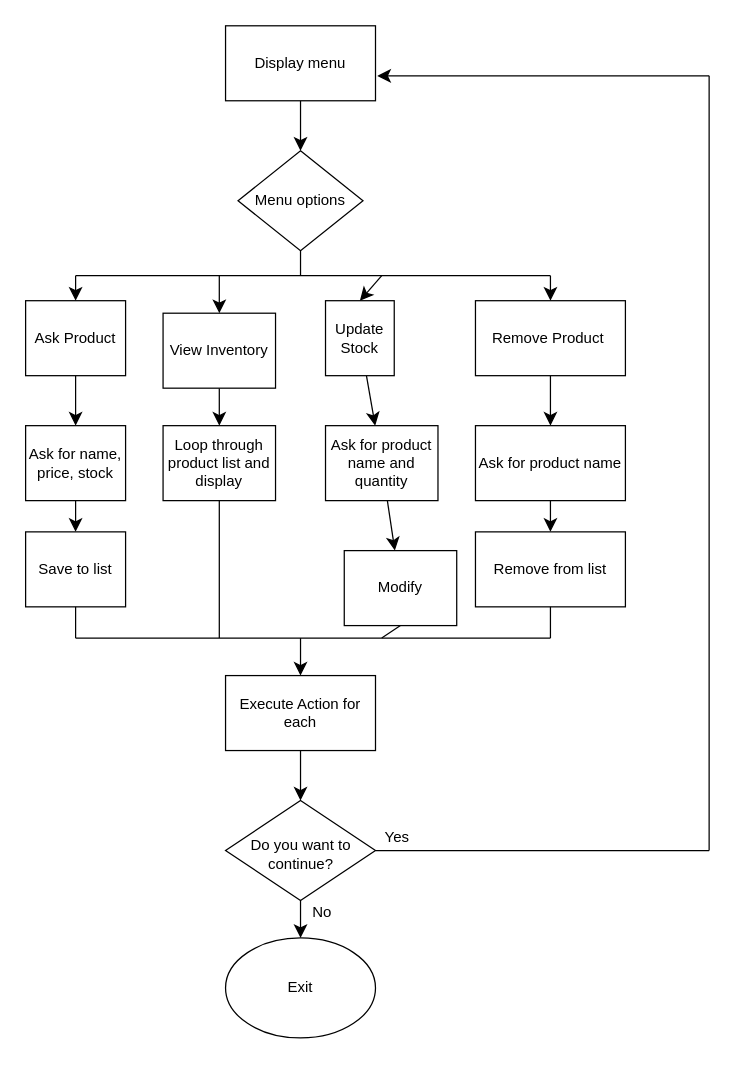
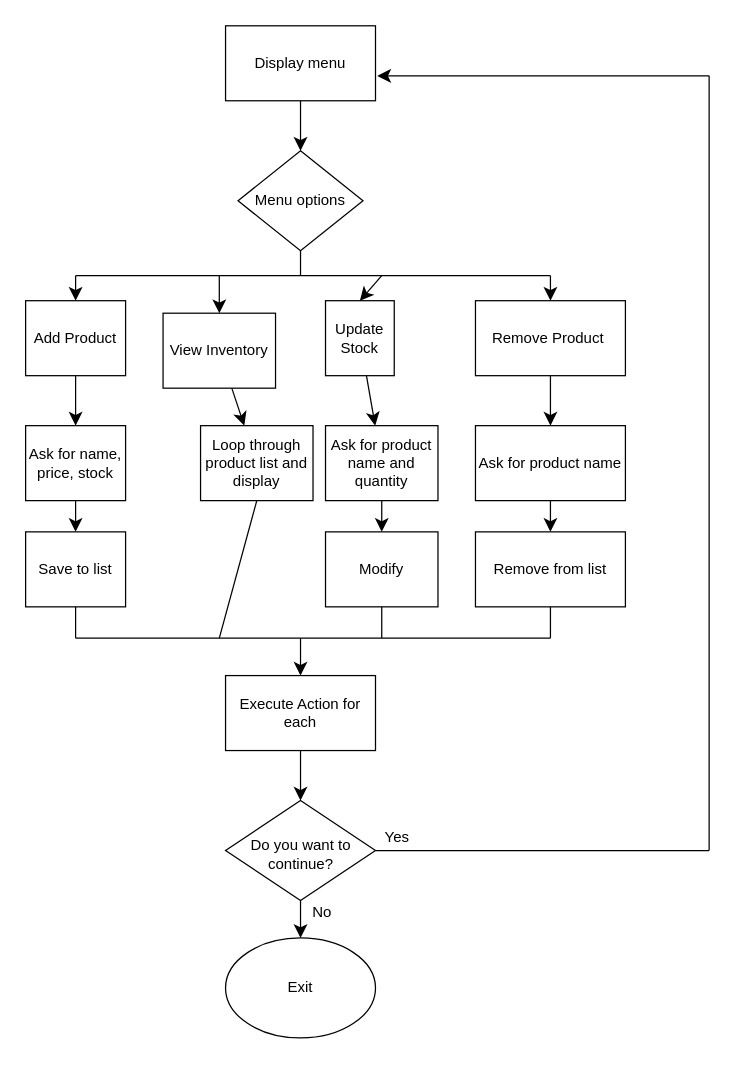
- <mxCell id="6" value="Ask Product" style="rounded=0;whiteSpace=wrap;html=1;" vertex="1" parent="1"><mxGeometry x="20" y="240" width="80" height="60" as="geometry" /></mxCell>
+ <mxCell id="6" value="Add Product" style="rounded=0;whiteSpace=wrap;html=1;" vertex="1" parent="1"><mxGeometry x="20" y="240" width="80" height="60" as="geometry" /></mxCell>
- <mxCell id="22" value="Loop through product list and display" style="rounded=0;whiteSpace=wrap;html=1;" vertex="1" parent="1"><mxGeometry x="130" y="340" width="90" height="60" as="geometry" /></mxCell>
+ <mxCell id="22" value="Loop through product list and display" style="rounded=0;whiteSpace=wrap;html=1;" vertex="1" parent="1"><mxGeometry x="160" y="340" width="90" height="60" as="geometry" /></mxCell>
- <mxCell id="25" value="Modify" style="rounded=0;whiteSpace=wrap;html=1;" vertex="1" parent="1"><mxGeometry x="275" y="440" width="90" height="60" as="geometry" /></mxCell>
+ <mxCell id="25" value="Modify" style="rounded=0;whiteSpace=wrap;html=1;" vertex="1" parent="1"><mxGeometry x="260" y="425" width="90" height="60" as="geometry" /></mxCell>
